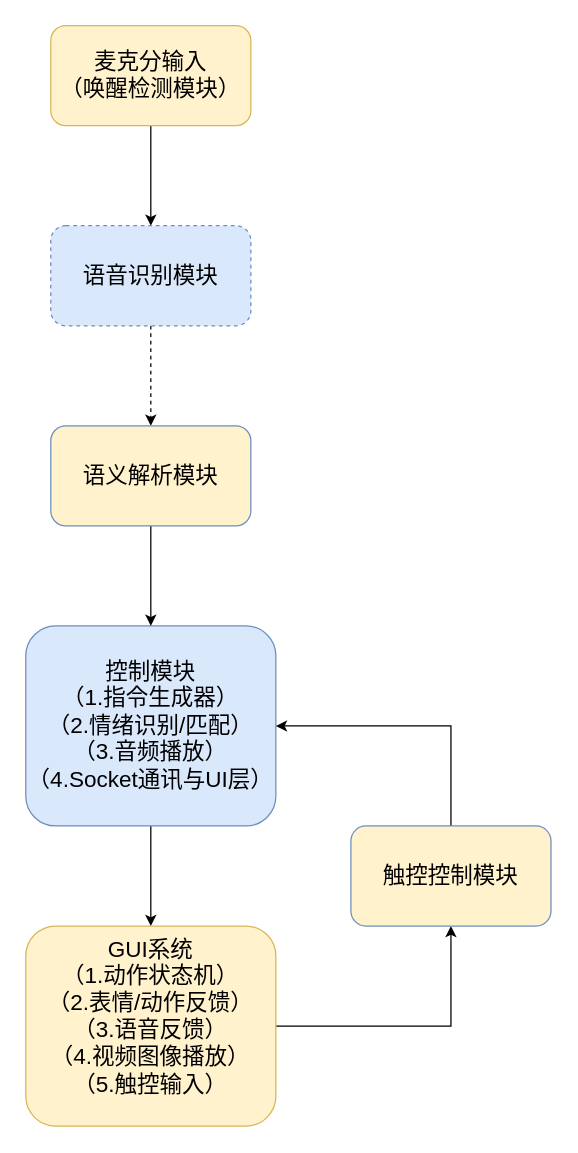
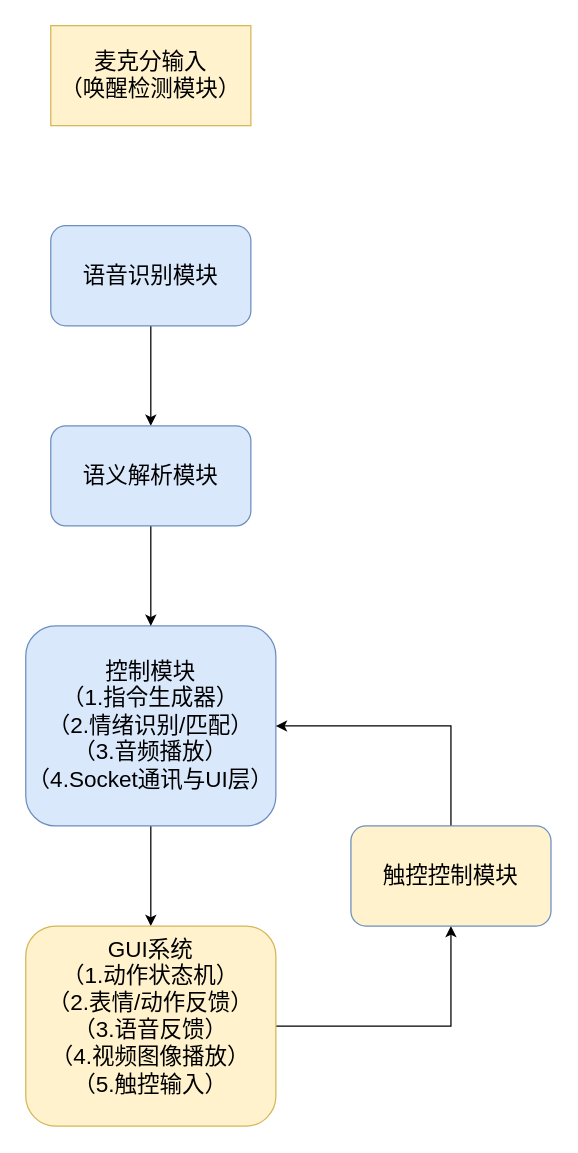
- <mxCell id="3" value="&lt;font style=&quot;font-size: 18px;&quot;&gt;麦克分输入&lt;/font&gt;&lt;div&gt;&lt;font style=&quot;font-size: 18px;&quot;&gt;（唤醒检测模块）&lt;/font&gt;&lt;/div&gt;" style="rounded=1;whiteSpace=wrap;html=1;fillColor=#fff2cc;strokeColor=#d6b656;" vertex="1" parent="1"><mxGeometry x="40" y="20" width="160" height="80" as="geometry" /></mxCell>
+ <mxCell id="3" value="&lt;font style=&quot;font-size: 18px;&quot;&gt;麦克分输入&lt;/font&gt;&lt;div&gt;&lt;font style=&quot;font-size: 18px;&quot;&gt;（唤醒检测模块）&lt;/font&gt;&lt;/div&gt;" style="whiteSpace=wrap;html=1;fillColor=#fff2cc;strokeColor=#d6b656;rounded=0;" vertex="1" parent="1"><mxGeometry x="40" y="20" width="160" height="80" as="geometry" /></mxCell>
- <mxCell id="2" style="edgeStyle=orthogonalEdgeStyle;rounded=0;orthogonalLoop=1;jettySize=auto;html=1;exitX=0.5;exitY=1;exitDx=0;exitDy=0;entryX=0.5;entryY=0;entryDx=0;entryDy=0;" edge="1" parent="1" source="3" target="5"><mxGeometry relative="1" as="geometry" /></mxCell>
- <mxCell id="5" value="&lt;font style=&quot;font-size: 18px;&quot;&gt;语音识别模块&lt;/font&gt;" style="rounded=1;whiteSpace=wrap;html=1;fillColor=#dae8fc;strokeColor=#6c8ebf;dashed=1;" vertex="1" parent="1"><mxGeometry x="40" y="180" width="160" height="80" as="geometry" /></mxCell>
+ <mxCell id="5" value="&lt;font style=&quot;font-size: 18px;&quot;&gt;语音识别模块&lt;/font&gt;" style="rounded=1;whiteSpace=wrap;html=1;fillColor=#dae8fc;strokeColor=#6c8ebf;" vertex="1" parent="1"><mxGeometry x="40" y="180" width="160" height="80" as="geometry" /></mxCell>
- <mxCell id="4" style="edgeStyle=orthogonalEdgeStyle;rounded=0;orthogonalLoop=1;jettySize=auto;html=1;exitX=0.5;exitY=1;exitDx=0;exitDy=0;entryX=0.5;entryY=0;entryDx=0;entryDy=0;dashed=1;" edge="1" parent="1" source="5" target="9"><mxGeometry relative="1" as="geometry"><mxPoint x="150" y="340" as="targetPoint" /></mxGeometry></mxCell>
+ <mxCell id="4" style="edgeStyle=orthogonalEdgeStyle;rounded=0;orthogonalLoop=1;jettySize=auto;html=1;exitX=0.5;exitY=1;exitDx=0;exitDy=0;entryX=0.5;entryY=0;entryDx=0;entryDy=0;" edge="1" parent="1" source="5" target="9"><mxGeometry relative="1" as="geometry"><mxPoint x="150" y="340" as="targetPoint" /></mxGeometry></mxCell>
- <mxCell id="9" value="&lt;font style=&quot;font-size: 18px;&quot;&gt;语义解析模块&lt;/font&gt;" style="rounded=1;whiteSpace=wrap;html=1;fillColor=#fff2cc;strokeColor=#6c8ebf;" vertex="1" parent="1"><mxGeometry x="40" y="340" width="160" height="80" as="geometry" /></mxCell>
+ <mxCell id="9" value="&lt;font style=&quot;font-size: 18px;&quot;&gt;语义解析模块&lt;/font&gt;" style="rounded=1;whiteSpace=wrap;html=1;fillColor=#dae8fc;strokeColor=#6c8ebf;" vertex="1" parent="1"><mxGeometry x="40" y="340" width="160" height="80" as="geometry" /></mxCell>
